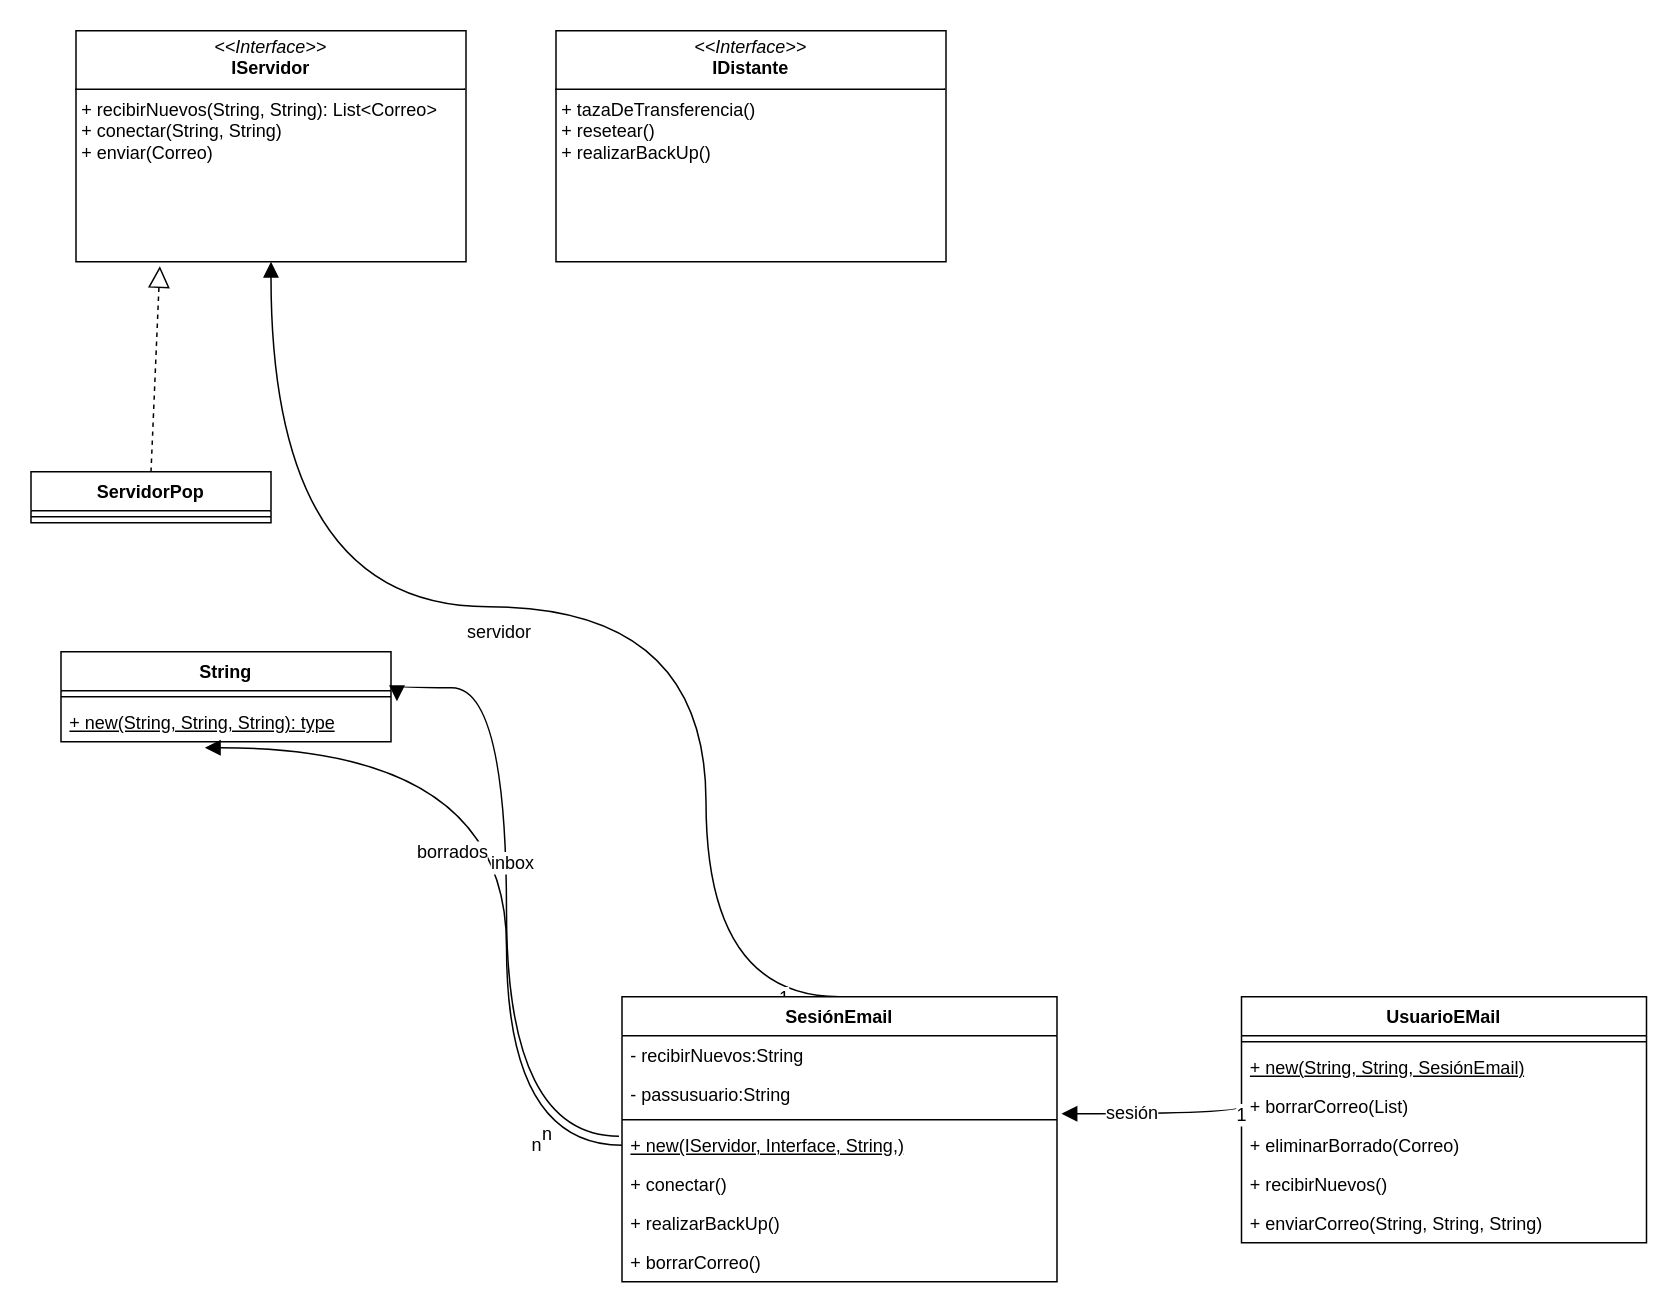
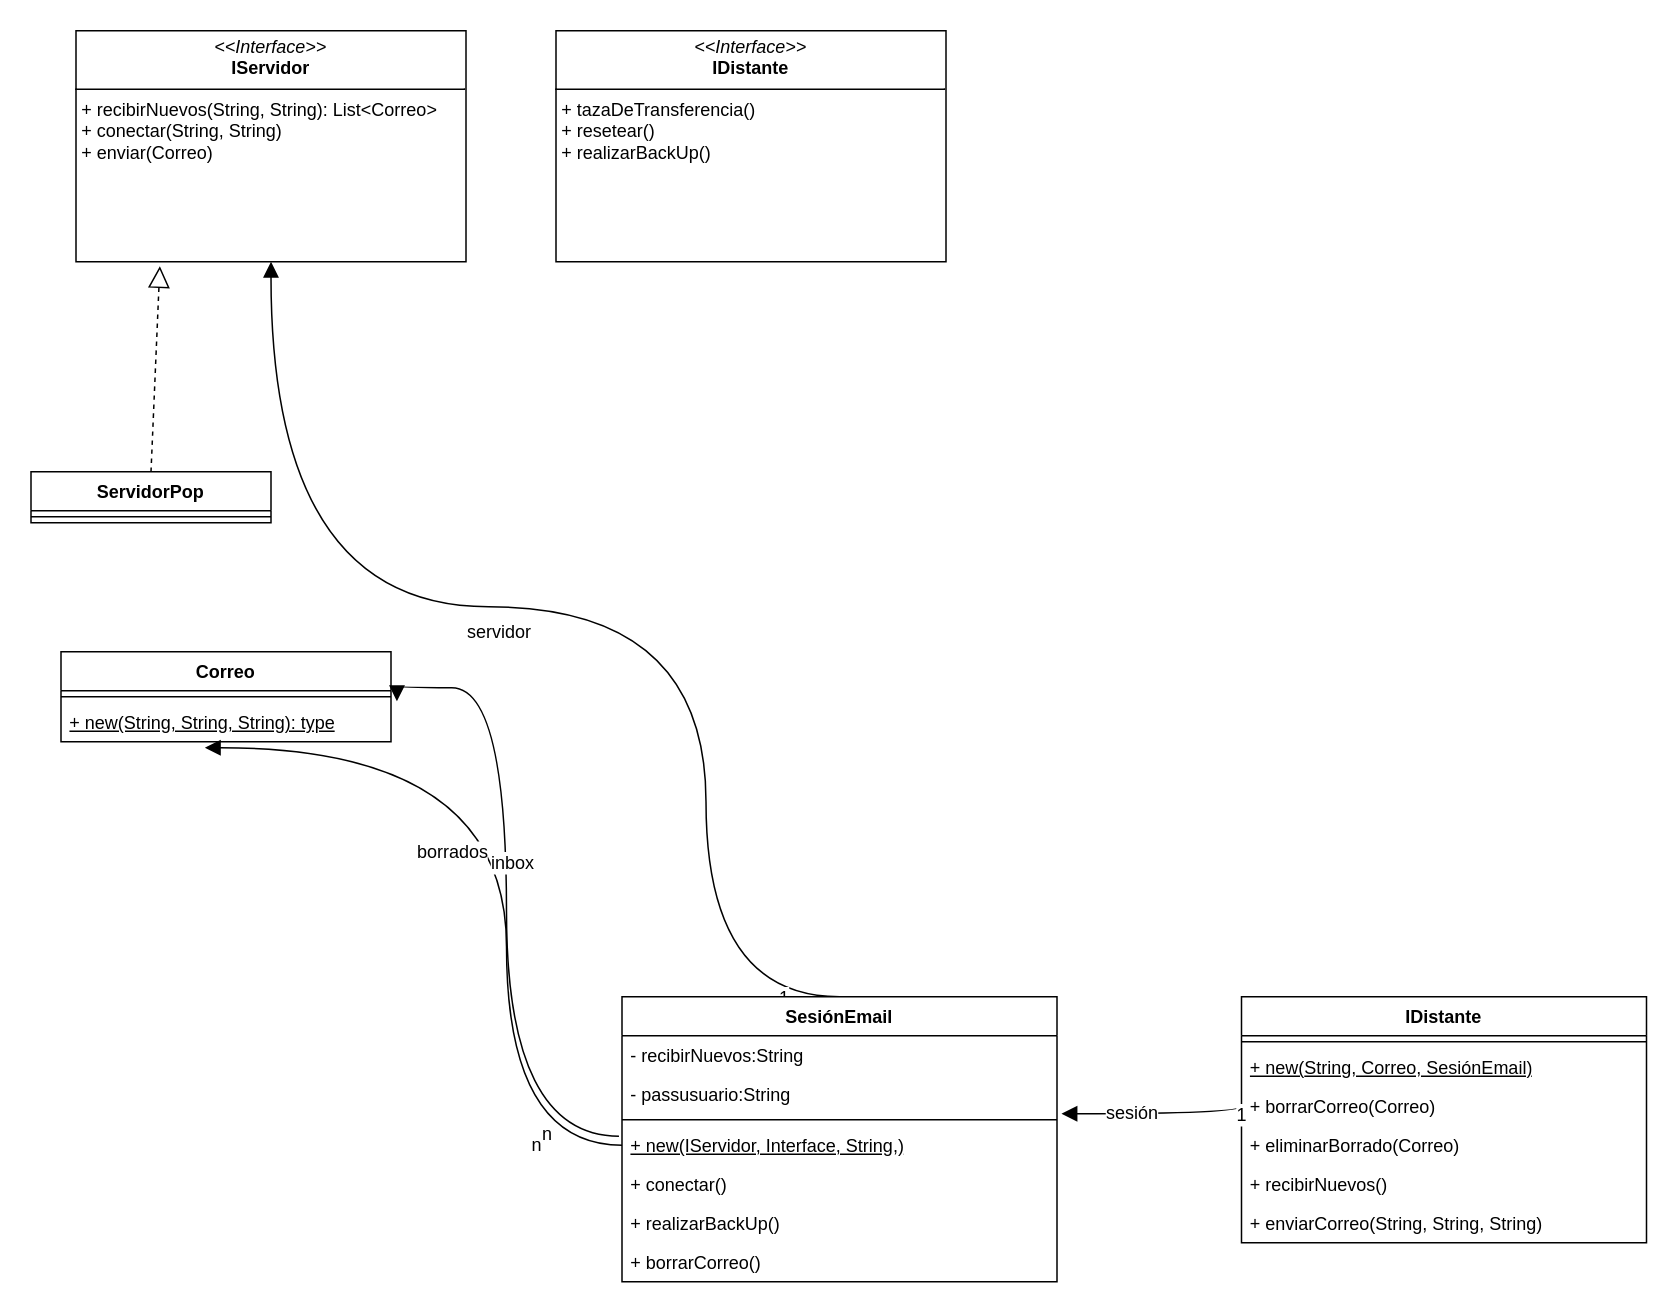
- <mxCell id="5" value="String" style="swimlane;fontStyle=1;align=center;verticalAlign=top;childLayout=stackLayout;horizontal=1;startSize=26;horizontalStack=0;resizeParent=1;resizeParentMax=0;resizeLast=0;collapsible=1;marginBottom=0;whiteSpace=wrap;html=1;" vertex="1" parent="1"><mxGeometry x="40" y="434" width="220" height="60" as="geometry" /></mxCell>
+ <mxCell id="5" value="Correo" style="swimlane;fontStyle=1;align=center;verticalAlign=top;childLayout=stackLayout;horizontal=1;startSize=26;horizontalStack=0;resizeParent=1;resizeParentMax=0;resizeLast=0;collapsible=1;marginBottom=0;whiteSpace=wrap;html=1;" vertex="1" parent="1"><mxGeometry x="40" y="434" width="220" height="60" as="geometry" /></mxCell>
- <mxCell id="27" value="UsuarioEMail" style="swimlane;fontStyle=1;align=center;verticalAlign=top;childLayout=stackLayout;horizontal=1;startSize=26;horizontalStack=0;resizeParent=1;resizeParentMax=0;resizeLast=0;collapsible=1;marginBottom=0;whiteSpace=wrap;html=1;" vertex="1" parent="1"><mxGeometry x="827" y="664" width="270" height="164" as="geometry" /></mxCell>
+ <mxCell id="27" value="IDistante" style="swimlane;fontStyle=1;align=center;verticalAlign=top;childLayout=stackLayout;horizontal=1;startSize=26;horizontalStack=0;resizeParent=1;resizeParentMax=0;resizeLast=0;collapsible=1;marginBottom=0;whiteSpace=wrap;html=1;" vertex="1" parent="1"><mxGeometry x="827" y="664" width="270" height="164" as="geometry" /></mxCell>
- <mxCell id="29" value="&lt;u&gt;+ new(&lt;/u&gt;&lt;u&gt;String, String, SesiónEmail)&lt;/u&gt;" style="text;strokeColor=none;fillColor=none;align=left;verticalAlign=top;spacingLeft=4;spacingRight=4;overflow=hidden;rotatable=0;points=[[0,0.5],[1,0.5]];portConstraint=eastwest;whiteSpace=wrap;html=1;" vertex="1" parent="27"><mxGeometry y="34" width="270" height="26" as="geometry" /></mxCell>
+ <mxCell id="29" value="&lt;u&gt;+ new(&lt;/u&gt;&lt;u&gt;String, Correo, SesiónEmail)&lt;/u&gt;" style="text;strokeColor=none;fillColor=none;align=left;verticalAlign=top;spacingLeft=4;spacingRight=4;overflow=hidden;rotatable=0;points=[[0,0.5],[1,0.5]];portConstraint=eastwest;whiteSpace=wrap;html=1;" vertex="1" parent="27"><mxGeometry y="34" width="270" height="26" as="geometry" /></mxCell>
- <mxCell id="30" value="+ borrarCorreo(List)" style="text;strokeColor=none;fillColor=none;align=left;verticalAlign=top;spacingLeft=4;spacingRight=4;overflow=hidden;rotatable=0;points=[[0,0.5],[1,0.5]];portConstraint=eastwest;whiteSpace=wrap;html=1;" vertex="1" parent="27"><mxGeometry y="60" width="270" height="26" as="geometry" /></mxCell>
+ <mxCell id="30" value="+ borrarCorreo(Correo)" style="text;strokeColor=none;fillColor=none;align=left;verticalAlign=top;spacingLeft=4;spacingRight=4;overflow=hidden;rotatable=0;points=[[0,0.5],[1,0.5]];portConstraint=eastwest;whiteSpace=wrap;html=1;" vertex="1" parent="27"><mxGeometry y="60" width="270" height="26" as="geometry" /></mxCell>
